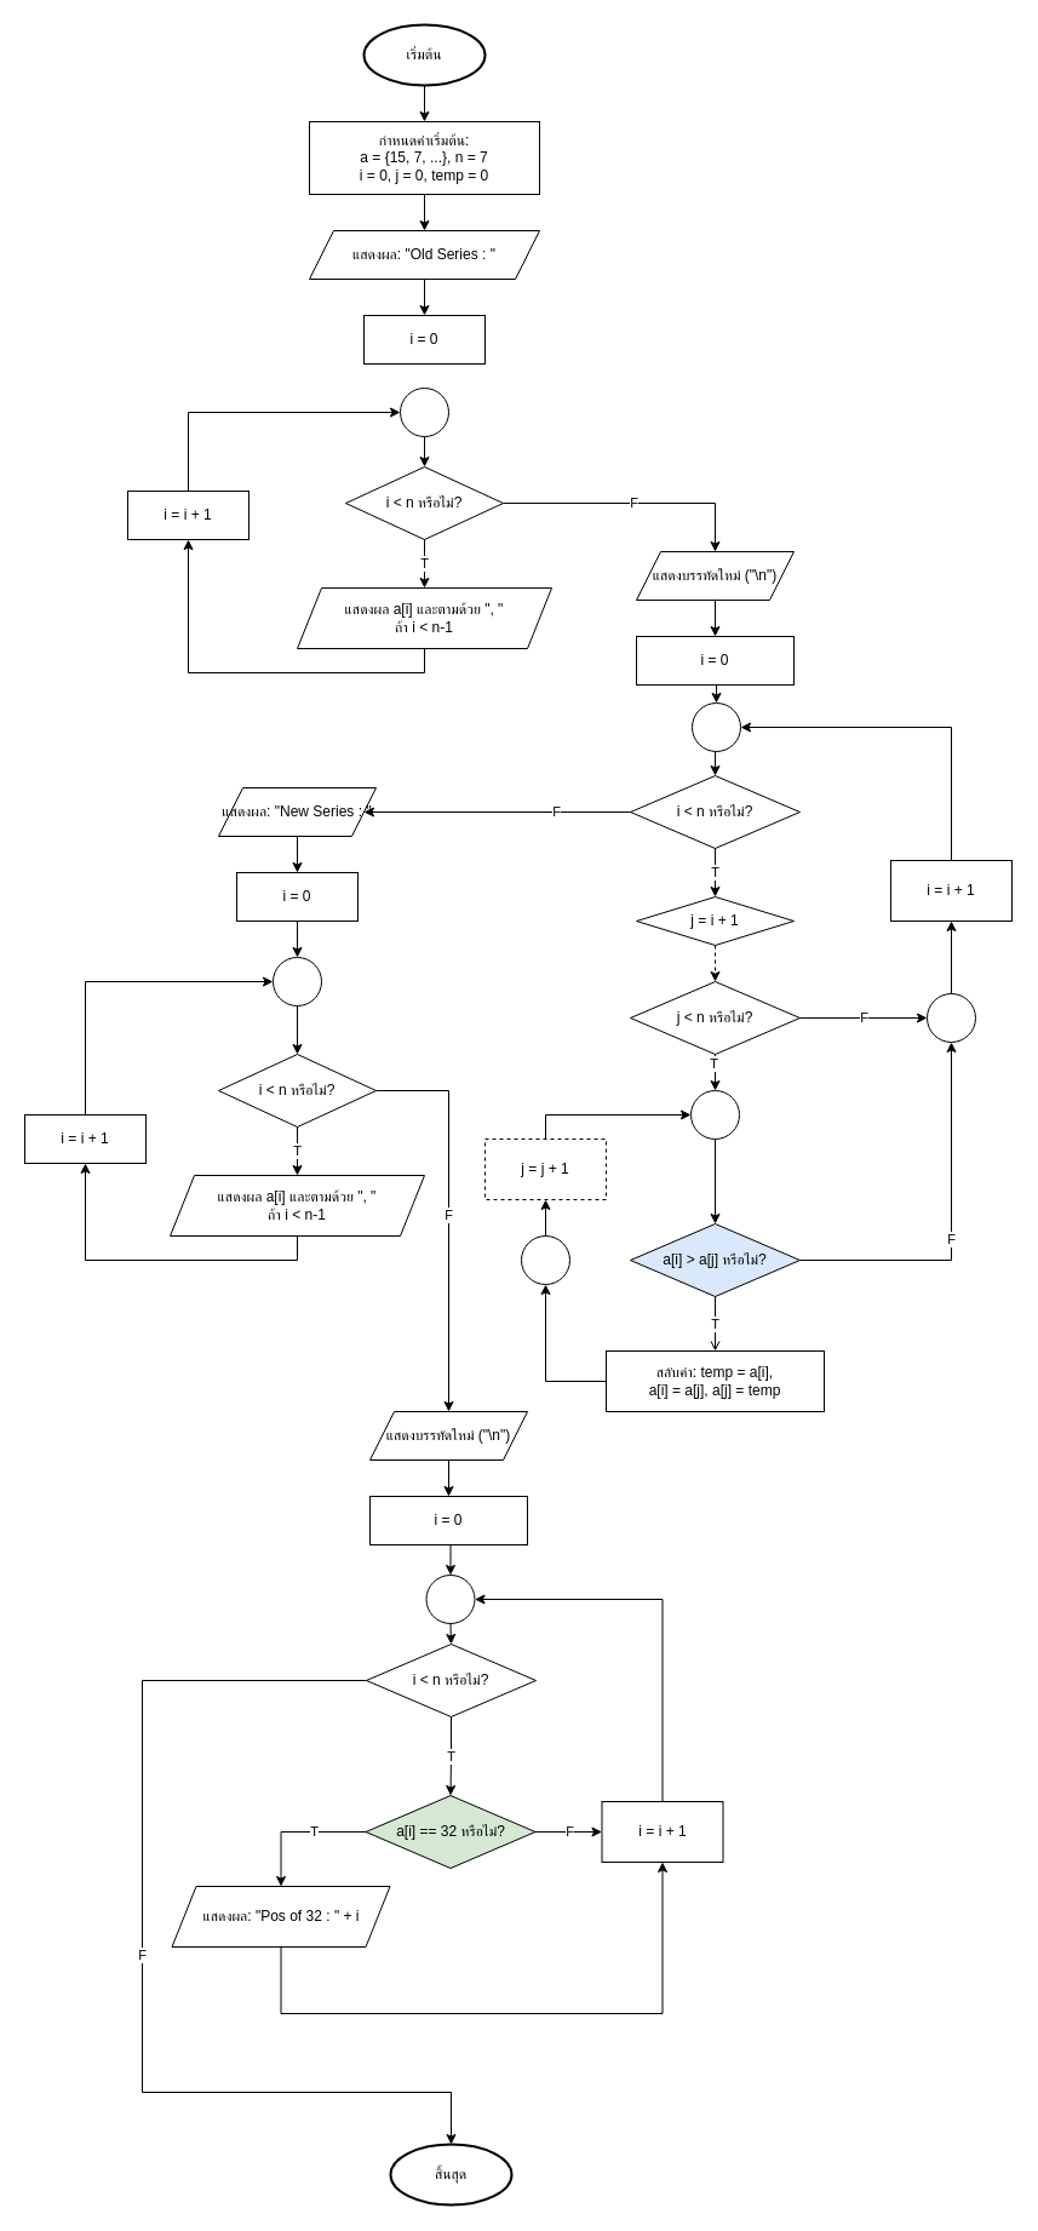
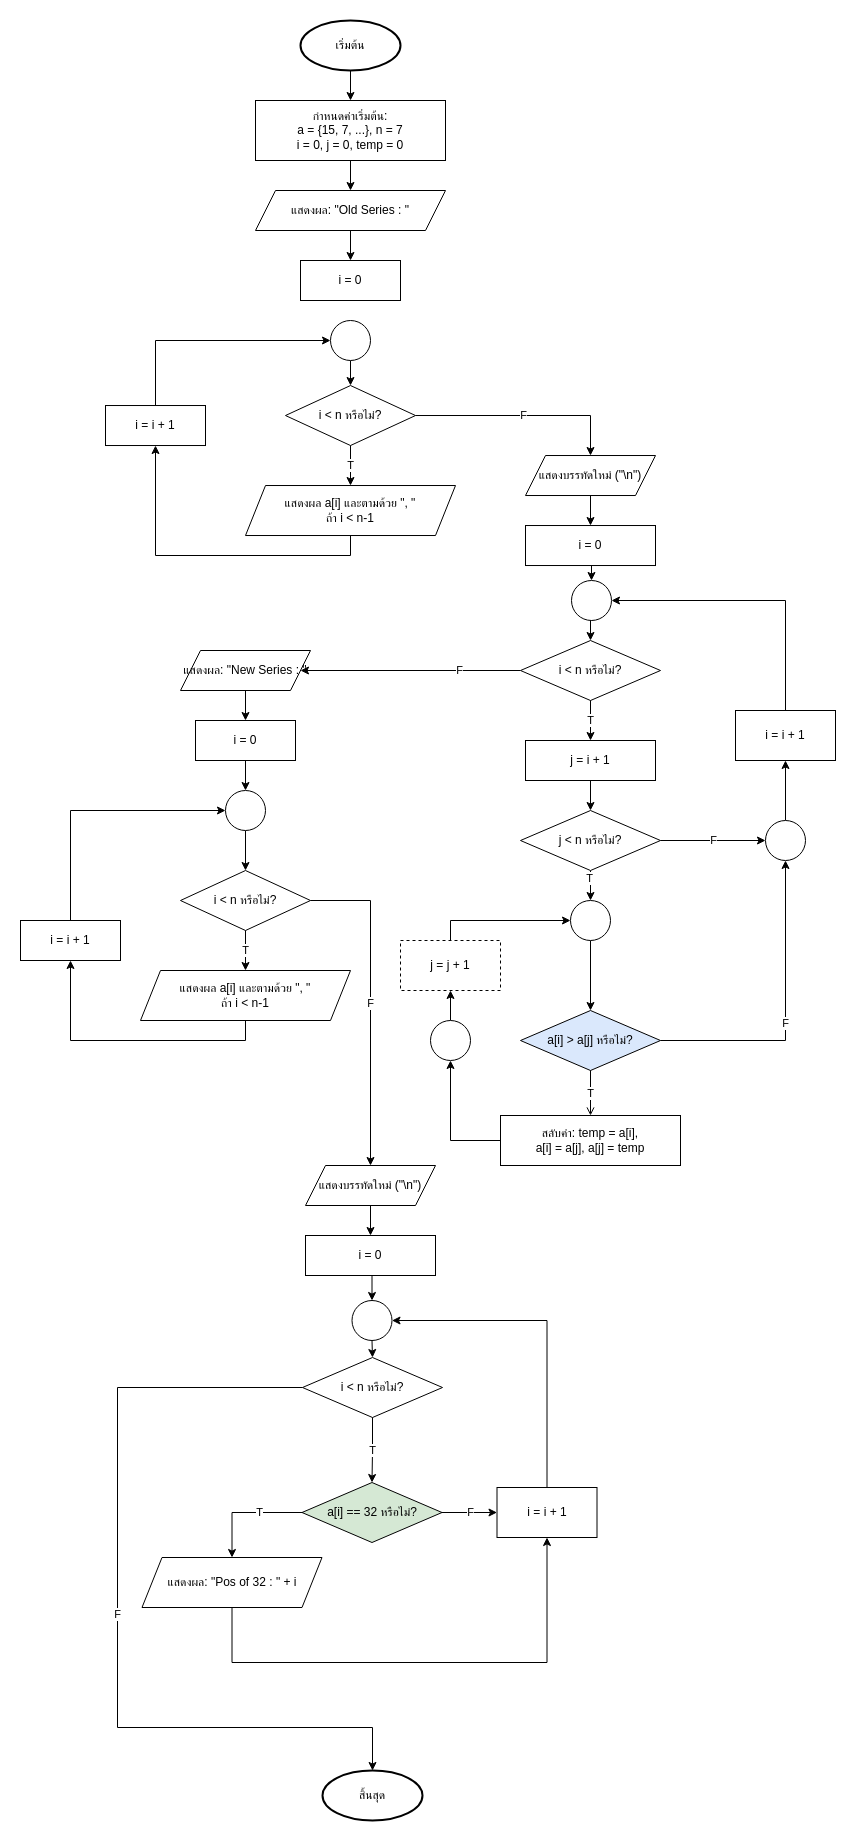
- <mxCell id="23" value="j = i + 1" style="rhombus;whiteSpace=wrap;html=1;" vertex="1" parent="1"><mxGeometry x="525" y="740" width="130" height="40" as="geometry" /></mxCell>
+ <mxCell id="23" value="j = i + 1" style="whiteSpace=wrap;html=1;" vertex="1" parent="1"><mxGeometry x="525" y="740" width="130" height="40" as="geometry" /></mxCell>
- <mxCell id="28" style="edgeStyle=orthogonalEdgeStyle;rounded=0;orthogonalLoop=1;jettySize=auto;html=1;exitX=0.5;exitY=1;exitDx=0;exitDy=0;entryX=0.5;entryY=0;entryDx=0;entryDy=0;dashed=1;" edge="1" parent="1" source="23" target="27"><mxGeometry relative="1" as="geometry" /></mxCell>
+ <mxCell id="28" style="edgeStyle=orthogonalEdgeStyle;rounded=0;orthogonalLoop=1;jettySize=auto;html=1;exitX=0.5;exitY=1;exitDx=0;exitDy=0;entryX=0.5;entryY=0;entryDx=0;entryDy=0;" edge="1" parent="1" source="23" target="27"><mxGeometry relative="1" as="geometry" /></mxCell>
